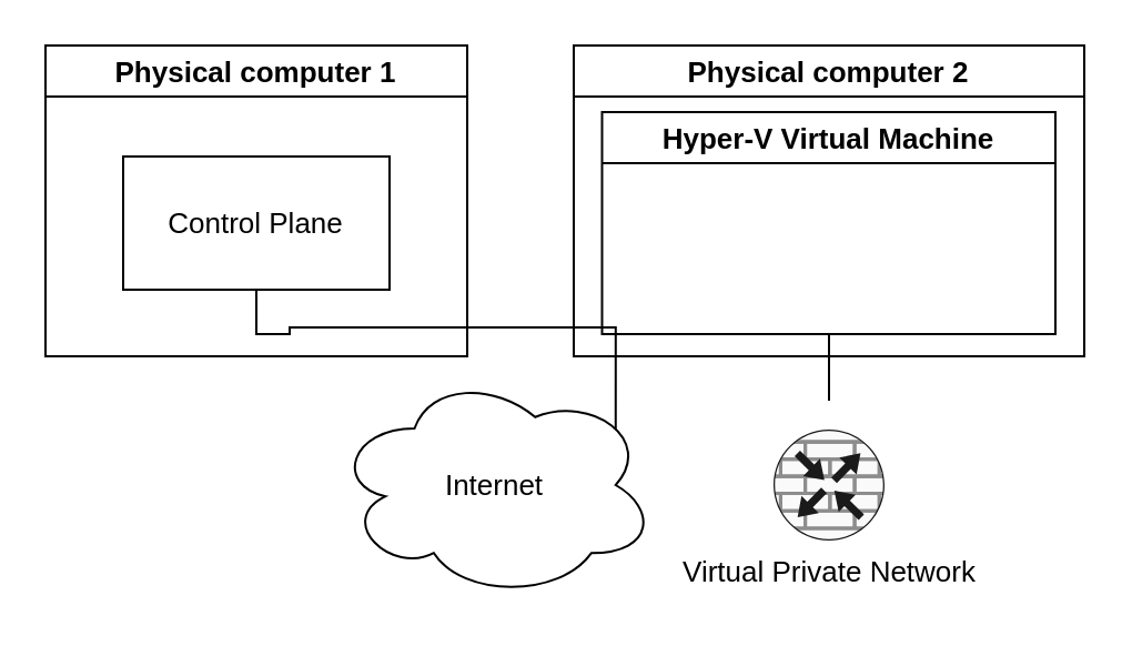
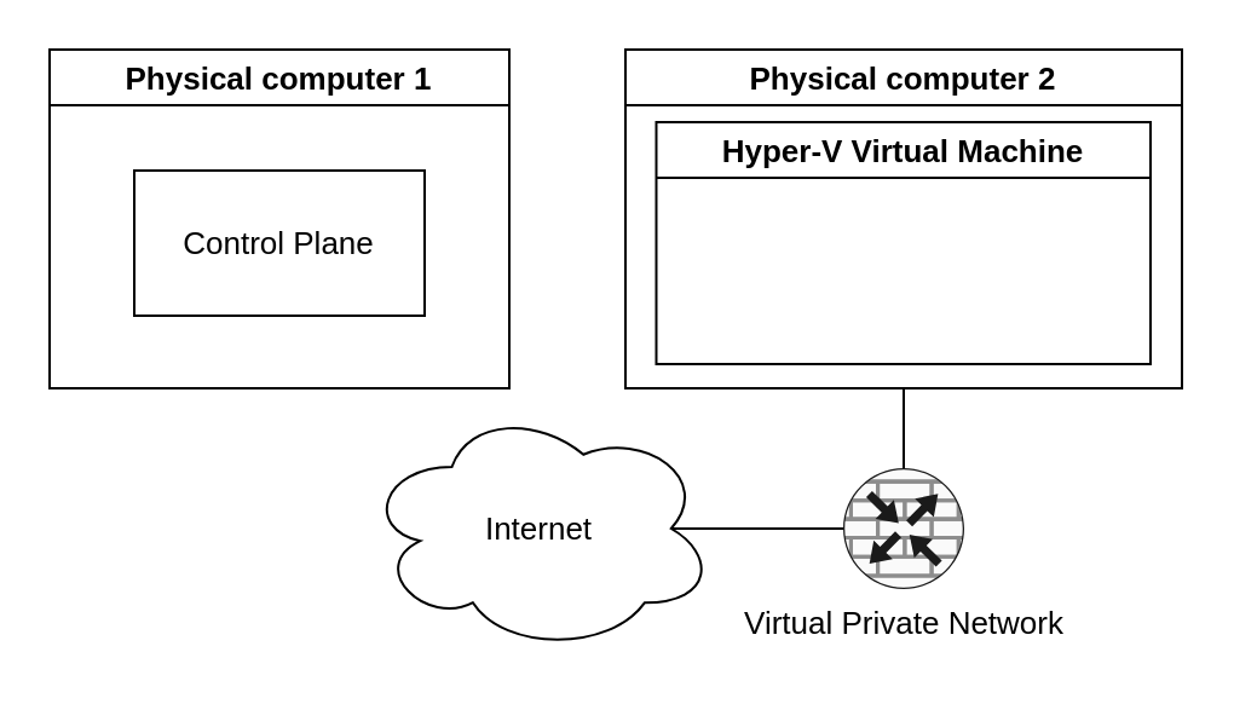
- <mxCell id="7" style="edgeStyle=orthogonalEdgeStyle;rounded=0;orthogonalLoop=1;jettySize=auto;html=1;exitX=0.875;exitY=0.5;exitDx=0;exitDy=0;exitPerimeter=0;endArrow=none;endFill=0;fontSize=13;" parent="1" source="8" target="3" edge="1"><mxGeometry relative="1" as="geometry" /></mxCell>
+ <mxCell id="7" style="edgeStyle=orthogonalEdgeStyle;rounded=0;orthogonalLoop=1;jettySize=auto;html=1;exitX=0.875;exitY=0.5;exitDx=0;exitDy=0;exitPerimeter=0;entryX=0;entryY=0.5;entryDx=0;entryDy=0;entryPerimeter=0;endArrow=none;endFill=0;fontSize=13;" parent="1" source="8" target="9" edge="1"><mxGeometry relative="1" as="geometry" /></mxCell>
- <mxCell id="4" style="edgeStyle=orthogonalEdgeStyle;rounded=0;orthogonalLoop=1;jettySize=auto;html=1;exitX=0.5;exitY=1;exitDx=0;exitDy=0;endArrow=none;endFill=0;fontSize=13;" parent="1" source="5" target="6" edge="1"><mxGeometry relative="1" as="geometry" /></mxCell>
+ <mxCell id="4" style="edgeStyle=orthogonalEdgeStyle;rounded=0;orthogonalLoop=1;jettySize=auto;html=1;exitX=0.5;exitY=1;exitDx=0;exitDy=0;entryX=0.5;entryY=0.2;entryDx=0;entryDy=0;entryPerimeter=0;endArrow=none;endFill=0;fontSize=13;" parent="1" source="5" target="9" edge="1"><mxGeometry relative="1" as="geometry" /></mxCell>
